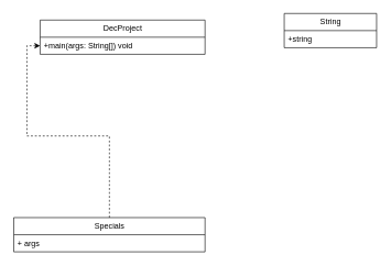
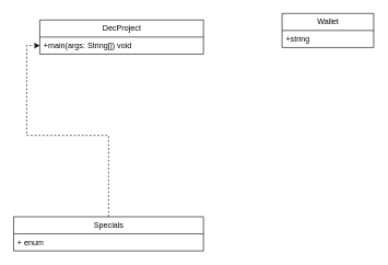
- <mxCell id="7" value="String" style="swimlane;fontStyle=0;childLayout=stackLayout;horizontal=1;startSize=26;fillColor=none;horizontalStack=0;resizeParent=1;resizeParentMax=0;resizeLast=0;collapsible=1;marginBottom=0;html=1;" parent="1" vertex="1"><mxGeometry x="430" y="20" width="140" height="52" as="geometry" /></mxCell>
+ <mxCell id="7" value="Wallet" style="swimlane;fontStyle=0;childLayout=stackLayout;horizontal=1;startSize=26;fillColor=none;horizontalStack=0;resizeParent=1;resizeParentMax=0;resizeLast=0;collapsible=1;marginBottom=0;html=1;" parent="1" vertex="1"><mxGeometry x="430" y="20" width="140" height="52" as="geometry" /></mxCell>
- <mxCell id="6" value="+ args" style="text;strokeColor=none;fillColor=none;align=left;verticalAlign=top;spacingLeft=4;spacingRight=4;overflow=hidden;rotatable=0;points=[[0,0.5],[1,0.5]];portConstraint=eastwest;whiteSpace=wrap;html=1;" parent="5" vertex="1"><mxGeometry y="26" width="290" height="26" as="geometry" /></mxCell>
+ <mxCell id="6" value="+ enum" style="text;strokeColor=none;fillColor=none;align=left;verticalAlign=top;spacingLeft=4;spacingRight=4;overflow=hidden;rotatable=0;points=[[0,0.5],[1,0.5]];portConstraint=eastwest;whiteSpace=wrap;html=1;" parent="5" vertex="1"><mxGeometry y="26" width="290" height="26" as="geometry" /></mxCell>
